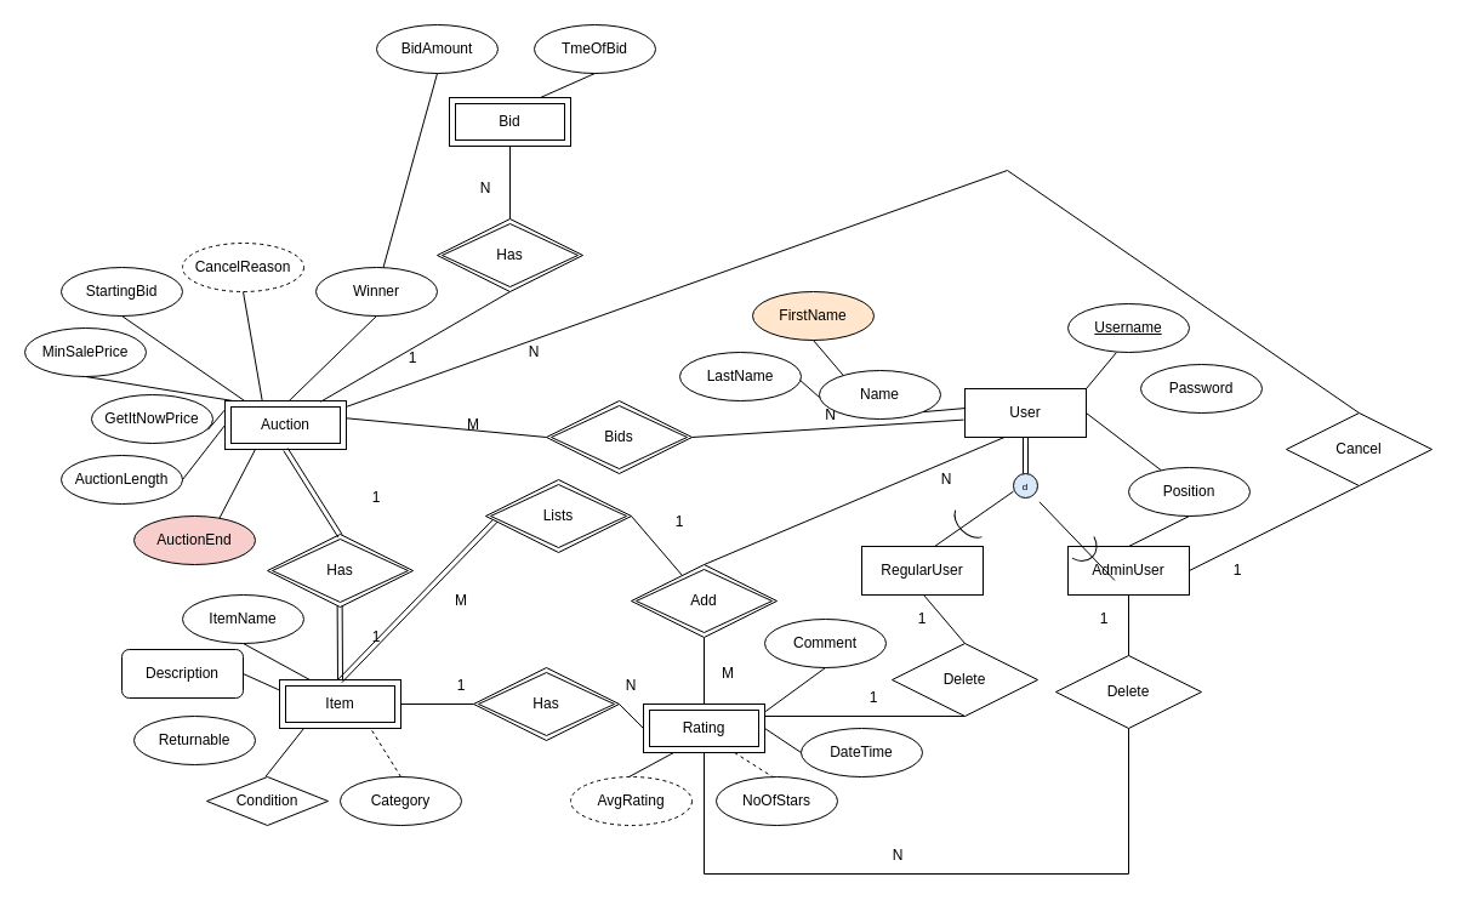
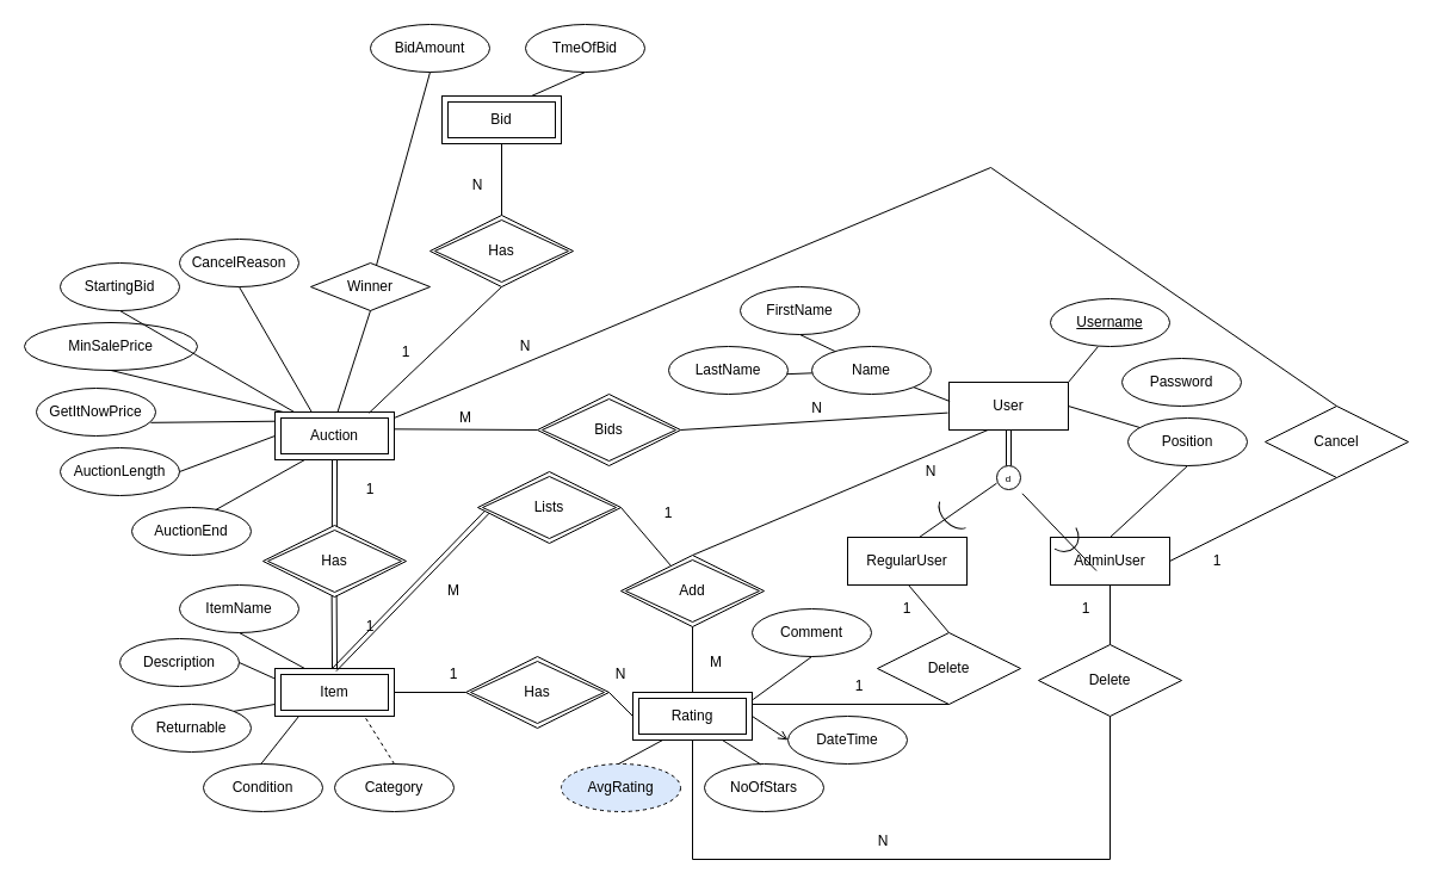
- <mxCell id="61" value="CancelReason" style="ellipse;whiteSpace=wrap;html=1;align=center;dashed=1;" parent="1" vertex="1"><mxGeometry x="150" y="200" width="100" height="40" as="geometry" /></mxCell>
+ <mxCell id="61" value="CancelReason" style="ellipse;whiteSpace=wrap;html=1;align=center;" parent="1" vertex="1"><mxGeometry x="150" y="200" width="100" height="40" as="geometry" /></mxCell>
- <mxCell id="62" value="Winner" style="ellipse;whiteSpace=wrap;html=1;align=center;" parent="1" vertex="1"><mxGeometry x="260" y="220" width="100" height="40" as="geometry" /></mxCell>
+ <mxCell id="62" value="Winner" style="rhombus;whiteSpace=wrap;html=1;align=center;" parent="1" vertex="1"><mxGeometry x="260" y="220" width="100" height="40" as="geometry" /></mxCell>
- <mxCell id="10" value="FirstName" style="ellipse;whiteSpace=wrap;html=1;align=center;fillColor=#ffe6cc;" parent="1" vertex="1"><mxGeometry x="620" width="100" height="40" as="geometry" y="240" /></mxCell>
+ <mxCell id="10" value="FirstName" style="ellipse;whiteSpace=wrap;html=1;align=center;" parent="1" vertex="1"><mxGeometry x="620" width="100" height="40" as="geometry" y="240" /></mxCell>
- <mxCell id="22" value="MinSalePrice" style="ellipse;whiteSpace=wrap;html=1;align=center;" parent="1" vertex="1"><mxGeometry x="20" y="270" width="100" height="40" as="geometry" /></mxCell>
+ <mxCell id="22" value="MinSalePrice" style="ellipse;whiteSpace=wrap;html=1;align=center;" parent="1" vertex="1"><mxGeometry x="20" y="270" width="145" height="40" as="geometry" /></mxCell>
- <mxCell id="29" value="Name" style="ellipse;whiteSpace=wrap;html=1;align=center;" parent="1" vertex="1"><mxGeometry x="675" y="305" width="100" height="40" as="geometry" /></mxCell>
+ <mxCell id="29" value="Name" style="ellipse;whiteSpace=wrap;html=1;align=center;" parent="1" vertex="1"><mxGeometry x="680" y="290" width="100" height="40" as="geometry" /></mxCell>
- <mxCell id="27" value="GetItNowPrice" style="ellipse;whiteSpace=wrap;html=1;align=center;" parent="1" vertex="1"><mxGeometry x="75" y="325" width="100" height="40" as="geometry" /></mxCell>
+ <mxCell id="27" value="GetItNowPrice" style="ellipse;whiteSpace=wrap;html=1;align=center;" parent="1" vertex="1"><mxGeometry x="30" y="325" width="100" height="40" as="geometry" /></mxCell>
- <mxCell id="38" value="Auction" style="shape=ext;margin=3;double=1;whiteSpace=wrap;html=1;align=center;" parent="1" vertex="1"><mxGeometry x="185" y="330" width="100" height="40" as="geometry" /></mxCell>
+ <mxCell id="38" value="Auction" style="shape=ext;margin=3;double=1;whiteSpace=wrap;html=1;align=center;" parent="1" vertex="1"><mxGeometry x="230" y="345" width="100" height="40" as="geometry" /></mxCell>
- <mxCell id="6" value="&lt;font style=&quot;font-size: 8px;&quot;&gt;d&lt;/font&gt;" style="ellipse;whiteSpace=wrap;html=1;aspect=fixed;align=center;fillColor=#dae8fc;" parent="1" vertex="1"><mxGeometry x="835" y="390" width="20" height="20" as="geometry" /></mxCell>
+ <mxCell id="6" value="&lt;font style=&quot;font-size: 8px;&quot;&gt;d&lt;/font&gt;" style="ellipse;whiteSpace=wrap;html=1;aspect=fixed;align=center;" parent="1" vertex="1"><mxGeometry x="835" y="390" width="20" height="20" as="geometry" /></mxCell>
- <mxCell id="14" value="Position" style="ellipse;whiteSpace=wrap;html=1;align=center;" parent="1" vertex="1"><mxGeometry x="930" y="385" width="100" height="40" as="geometry" /></mxCell>
+ <mxCell id="14" value="Position" style="ellipse;whiteSpace=wrap;html=1;align=center;" parent="1" vertex="1"><mxGeometry x="945" y="350" width="100" height="40" as="geometry" /></mxCell>
- <mxCell id="24" value="AuctionEnd" style="ellipse;whiteSpace=wrap;html=1;align=center;fillColor=#f8cecc;" parent="1" vertex="1"><mxGeometry x="110" y="425" width="100" height="40" as="geometry" /></mxCell>
+ <mxCell id="24" value="AuctionEnd" style="ellipse;whiteSpace=wrap;html=1;align=center;" parent="1" vertex="1"><mxGeometry x="110" y="425" width="100" height="40" as="geometry" /></mxCell>
- <mxCell id="19" value="Description" style="whiteSpace=wrap;html=1;align=center;rounded=1;" parent="1" vertex="1"><mxGeometry x="100" y="535" width="100" height="40" as="geometry" /></mxCell>
+ <mxCell id="19" value="Description" style="ellipse;whiteSpace=wrap;html=1;align=center;" parent="1" vertex="1"><mxGeometry x="100" y="535" width="100" height="40" as="geometry" /></mxCell>
+ <mxCell id="50" value="" style="endArrow=none;html=1;rounded=0;exitX=1;exitY=0;exitDx=0;exitDy=0;entryX=0;entryY=0.75;entryDx=0;entryDy=0;" parent="1" source="20" target="25" edge="1"><mxGeometry width="50" height="50" relative="1" as="geometry"><mxPoint x="190" y="600" as="sourcePoint" /><mxPoint x="240" y="550" as="targetPoint" /></mxGeometry></mxCell>
- <mxCell id="83" value="" style="endArrow=none;html=1;rounded=0;entryX=0;entryY=0.5;entryDx=0;entryDy=0;exitX=1;exitY=0.5;exitDx=0;exitDy=0;" parent="1" source="73" target="78" edge="1"><mxGeometry width="50" height="50" relative="1" as="geometry"><mxPoint x="610" y="630" as="sourcePoint" /><mxPoint x="660" y="580" as="targetPoint" /></mxGeometry></mxCell>
+ <mxCell id="83" value="" style="endArrow=open;html=1;rounded=0;entryX=0;entryY=0.5;entryDx=0;entryDy=0;exitX=1;exitY=0.5;exitDx=0;exitDy=0;" parent="1" source="73" target="78" edge="1"><mxGeometry width="50" height="50" relative="1" as="geometry"><mxPoint x="610" y="630" as="sourcePoint" /><mxPoint x="660" y="580" as="targetPoint" /></mxGeometry></mxCell>
- <mxCell id="84" value="" style="endArrow=none;html=1;rounded=0;entryX=0.47;entryY=0.008;entryDx=0;entryDy=0;entryPerimeter=0;exitX=0.75;exitY=1;exitDx=0;exitDy=0;dashed=1;" parent="1" source="73" target="79" edge="1"><mxGeometry width="50" height="50" relative="1" as="geometry"><mxPoint x="610" y="630" as="sourcePoint" /><mxPoint x="660" y="580" as="targetPoint" /></mxGeometry></mxCell>
+ <mxCell id="84" value="" style="endArrow=none;html=1;rounded=0;entryX=0.47;entryY=0.008;entryDx=0;entryDy=0;entryPerimeter=0;exitX=0.75;exitY=1;exitDx=0;exitDy=0;" parent="1" source="73" target="79" edge="1"><mxGeometry width="50" height="50" relative="1" as="geometry"><mxPoint x="610" y="630" as="sourcePoint" /><mxPoint x="660" y="580" as="targetPoint" /></mxGeometry></mxCell>
- <mxCell id="36" value="Condition" style="rhombus;whiteSpace=wrap;html=1;align=center;" parent="1" vertex="1"><mxGeometry x="170" y="640" width="100" height="40" as="geometry" /></mxCell>
+ <mxCell id="36" value="Condition" style="ellipse;whiteSpace=wrap;html=1;align=center;" parent="1" vertex="1"><mxGeometry x="170" y="640" width="100" height="40" as="geometry" /></mxCell>
- <mxCell id="80" value="AvgRating" style="ellipse;whiteSpace=wrap;html=1;align=center;dashed=1;" parent="1" vertex="1"><mxGeometry x="470" y="640" width="100" height="40" as="geometry" /></mxCell>
+ <mxCell id="80" value="AvgRating" style="ellipse;whiteSpace=wrap;html=1;align=center;dashed=1;fillColor=#dae8fc;" parent="1" vertex="1"><mxGeometry x="470" y="640" width="100" height="40" as="geometry" /></mxCell>
